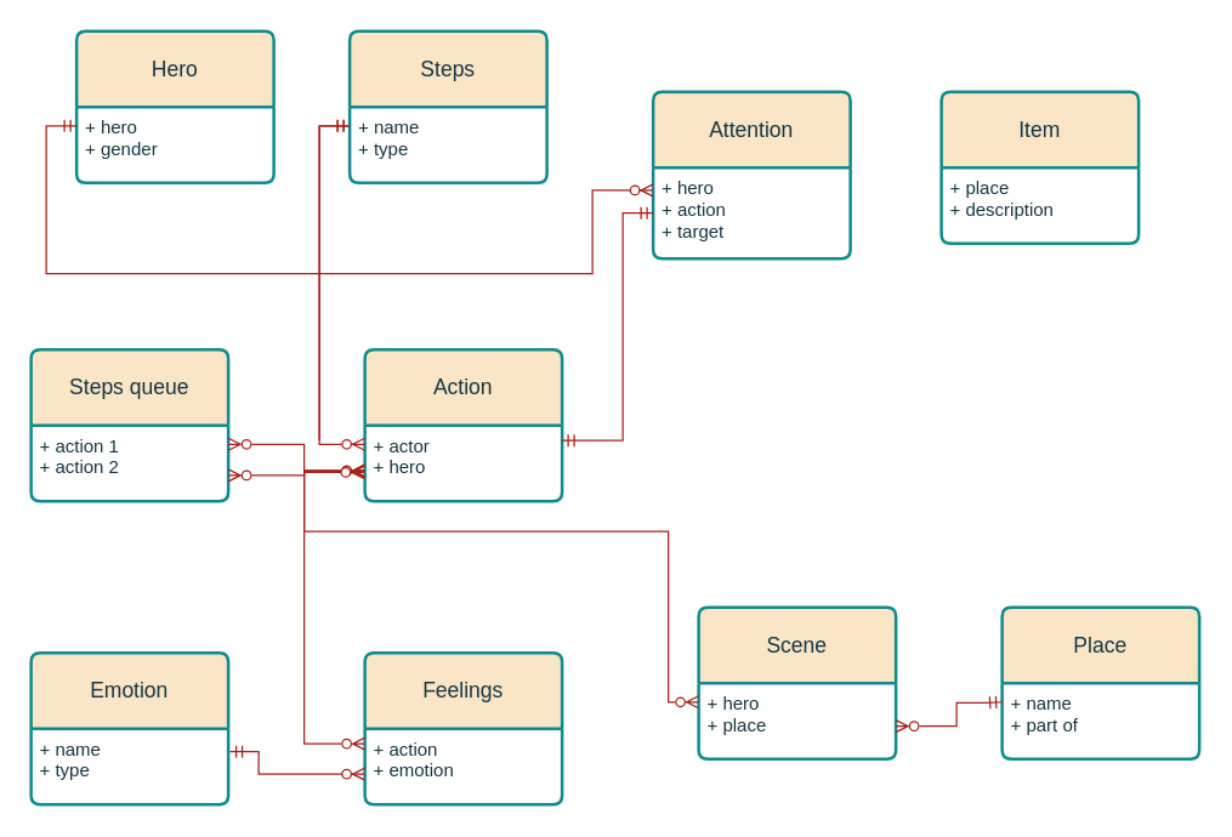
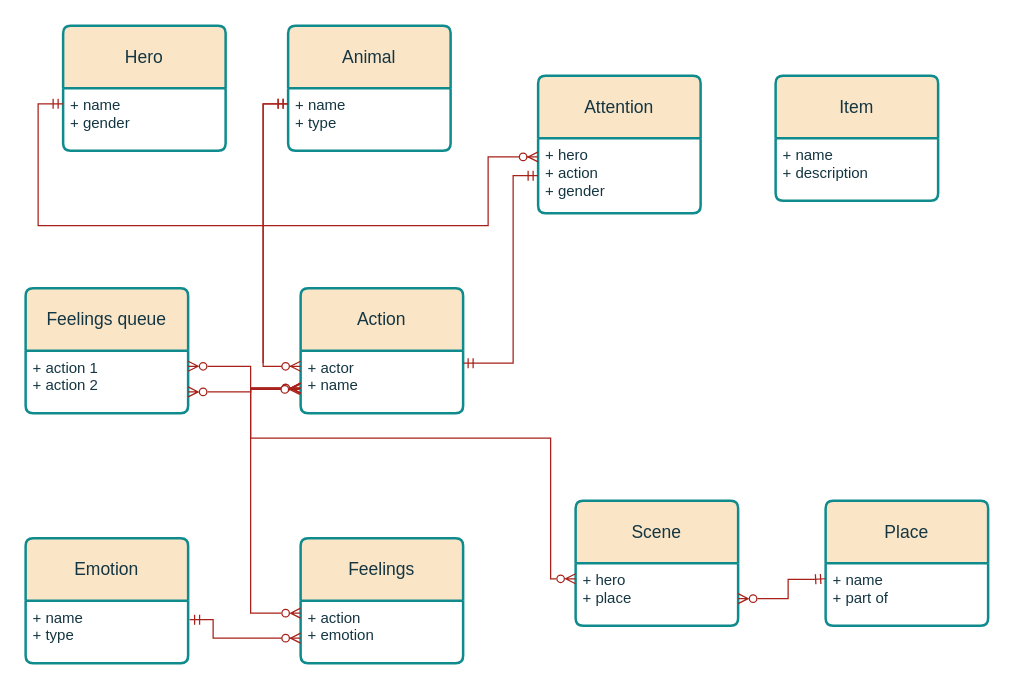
- <mxCell id="4" value="Steps" style="swimlane;childLayout=stackLayout;horizontal=1;startSize=50;horizontalStack=0;rounded=1;fontSize=14;fontStyle=0;strokeWidth=2;resizeParent=0;resizeLast=1;shadow=0;dashed=0;align=center;arcSize=4;whiteSpace=wrap;html=1;labelBackgroundColor=none;fillColor=#FAE5C7;strokeColor=#0F8B8D;fontColor=#143642;" parent="1" vertex="1"><mxGeometry x="230" y="20" width="130" height="100" as="geometry" /></mxCell>
+ <mxCell id="4" value="Animal" style="swimlane;childLayout=stackLayout;horizontal=1;startSize=50;horizontalStack=0;rounded=1;fontSize=14;fontStyle=0;strokeWidth=2;resizeParent=0;resizeLast=1;shadow=0;dashed=0;align=center;arcSize=4;whiteSpace=wrap;html=1;labelBackgroundColor=none;fillColor=#FAE5C7;strokeColor=#0F8B8D;fontColor=#143642;" parent="1" vertex="1"><mxGeometry x="230" y="20" width="130" height="100" as="geometry" /></mxCell>
- <mxCell id="3" value="+ hero&lt;div&gt;+ gender&lt;/div&gt;" style="align=left;strokeColor=none;fillColor=none;spacingLeft=4;spacingRight=4;fontSize=12;verticalAlign=top;resizable=0;rotatable=0;part=1;html=1;whiteSpace=wrap;labelBackgroundColor=none;fontColor=#143642;" parent="2" vertex="1"><mxGeometry y="50" width="130" height="50" as="geometry" /></mxCell>
+ <mxCell id="3" value="+ name&lt;div&gt;+ gender&lt;/div&gt;" style="align=left;strokeColor=none;fillColor=none;spacingLeft=4;spacingRight=4;fontSize=12;verticalAlign=top;resizable=0;rotatable=0;part=1;html=1;whiteSpace=wrap;labelBackgroundColor=none;fontColor=#143642;" parent="2" vertex="1"><mxGeometry y="50" width="130" height="50" as="geometry" /></mxCell>
- <mxCell id="7" value="+ place&lt;div&gt;+ description&lt;/div&gt;" style="align=left;strokeColor=none;fillColor=none;spacingLeft=4;spacingRight=4;fontSize=12;verticalAlign=top;resizable=0;rotatable=0;part=1;html=1;whiteSpace=wrap;labelBackgroundColor=none;fontColor=#143642;" parent="6" vertex="1"><mxGeometry y="50" width="130" height="50" as="geometry" /></mxCell>
+ <mxCell id="7" value="+ name&lt;div&gt;+ description&lt;/div&gt;" style="align=left;strokeColor=none;fillColor=none;spacingLeft=4;spacingRight=4;fontSize=12;verticalAlign=top;resizable=0;rotatable=0;part=1;html=1;whiteSpace=wrap;labelBackgroundColor=none;fontColor=#143642;" parent="6" vertex="1"><mxGeometry y="50" width="130" height="50" as="geometry" /></mxCell>
- <mxCell id="13" value="+ hero&lt;div&gt;+ action&lt;br&gt;&lt;div&gt;+ target&lt;/div&gt;&lt;/div&gt;" style="align=left;strokeColor=none;fillColor=none;spacingLeft=4;spacingRight=4;fontSize=12;verticalAlign=top;resizable=0;rotatable=0;part=1;html=1;whiteSpace=wrap;labelBackgroundColor=none;fontColor=#143642;" parent="12" vertex="1"><mxGeometry y="50" width="130" height="60" as="geometry" /></mxCell>
+ <mxCell id="13" value="+ hero&lt;div&gt;+ action&lt;br&gt;&lt;div&gt;+ gender&lt;/div&gt;&lt;/div&gt;" style="align=left;strokeColor=none;fillColor=none;spacingLeft=4;spacingRight=4;fontSize=12;verticalAlign=top;resizable=0;rotatable=0;part=1;html=1;whiteSpace=wrap;labelBackgroundColor=none;fontColor=#143642;" parent="12" vertex="1"><mxGeometry y="50" width="130" height="60" as="geometry" /></mxCell>
- <mxCell id="14" value="Steps queue" style="swimlane;childLayout=stackLayout;horizontal=1;startSize=50;horizontalStack=0;rounded=1;fontSize=14;fontStyle=0;strokeWidth=2;resizeParent=0;resizeLast=1;shadow=0;dashed=0;align=center;arcSize=4;whiteSpace=wrap;html=1;labelBackgroundColor=none;fillColor=#FAE5C7;strokeColor=#0F8B8D;fontColor=#143642;" parent="1" vertex="1"><mxGeometry x="20" y="230" width="130" height="100" as="geometry" /></mxCell>
+ <mxCell id="14" value="Feelings queue" style="swimlane;childLayout=stackLayout;horizontal=1;startSize=50;horizontalStack=0;rounded=1;fontSize=14;fontStyle=0;strokeWidth=2;resizeParent=0;resizeLast=1;shadow=0;dashed=0;align=center;arcSize=4;whiteSpace=wrap;html=1;labelBackgroundColor=none;fillColor=#FAE5C7;strokeColor=#0F8B8D;fontColor=#143642;" parent="1" vertex="1"><mxGeometry x="20" y="230" width="130" height="100" as="geometry" /></mxCell>
- <mxCell id="11" value="&lt;div&gt;+ actor&lt;/div&gt;&lt;div&gt;+ hero&lt;/div&gt;" style="align=left;strokeColor=none;fillColor=none;spacingLeft=4;spacingRight=4;fontSize=12;verticalAlign=top;resizable=0;rotatable=0;part=1;html=1;whiteSpace=wrap;labelBackgroundColor=none;fontColor=#143642;" parent="10" vertex="1"><mxGeometry y="50" width="130" height="50" as="geometry" /></mxCell>
+ <mxCell id="11" value="&lt;div&gt;+ actor&lt;/div&gt;&lt;div&gt;+ name&lt;/div&gt;" style="align=left;strokeColor=none;fillColor=none;spacingLeft=4;spacingRight=4;fontSize=12;verticalAlign=top;resizable=0;rotatable=0;part=1;html=1;whiteSpace=wrap;labelBackgroundColor=none;fontColor=#143642;" parent="10" vertex="1"><mxGeometry y="50" width="130" height="50" as="geometry" /></mxCell>
